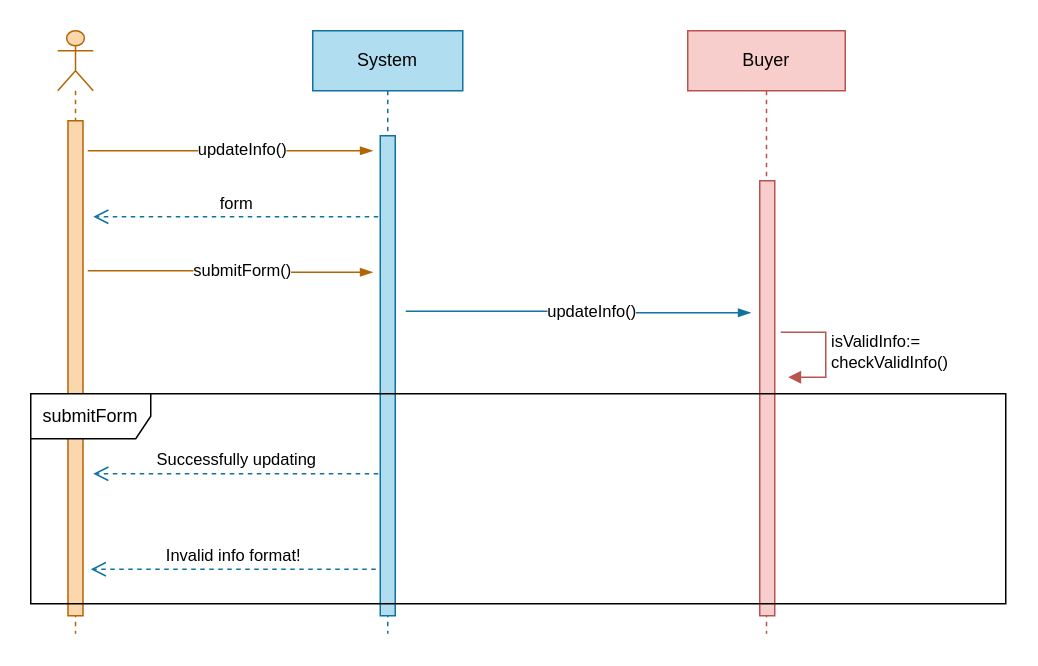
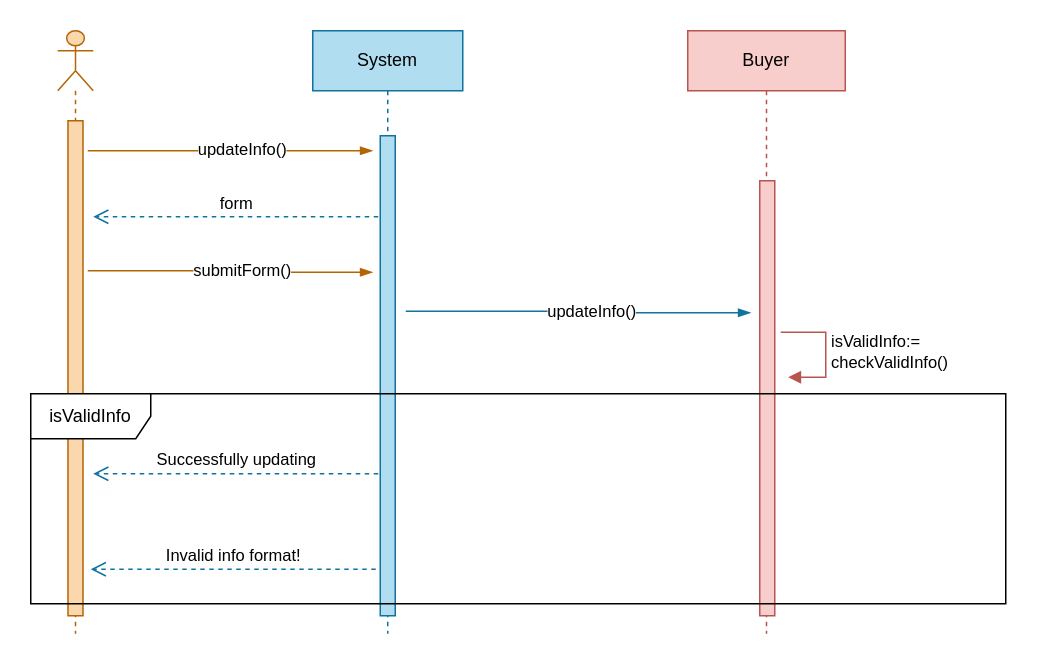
- <mxCell id="17" value="submitForm" style="shape=umlFrame;whiteSpace=wrap;html=1;pointerEvents=0;width=80;height=30;movable=1;resizable=1;rotatable=1;deletable=1;editable=1;locked=0;connectable=1;" vertex="1" parent="2"><mxGeometry y="242" width="650" height="140" as="geometry" /></mxCell>
+ <mxCell id="17" value="isValidInfo" style="shape=umlFrame;whiteSpace=wrap;html=1;pointerEvents=0;width=80;height=30;movable=1;resizable=1;rotatable=1;deletable=1;editable=1;locked=0;connectable=1;" vertex="1" parent="2"><mxGeometry y="242" width="650" height="140" as="geometry" /></mxCell>
